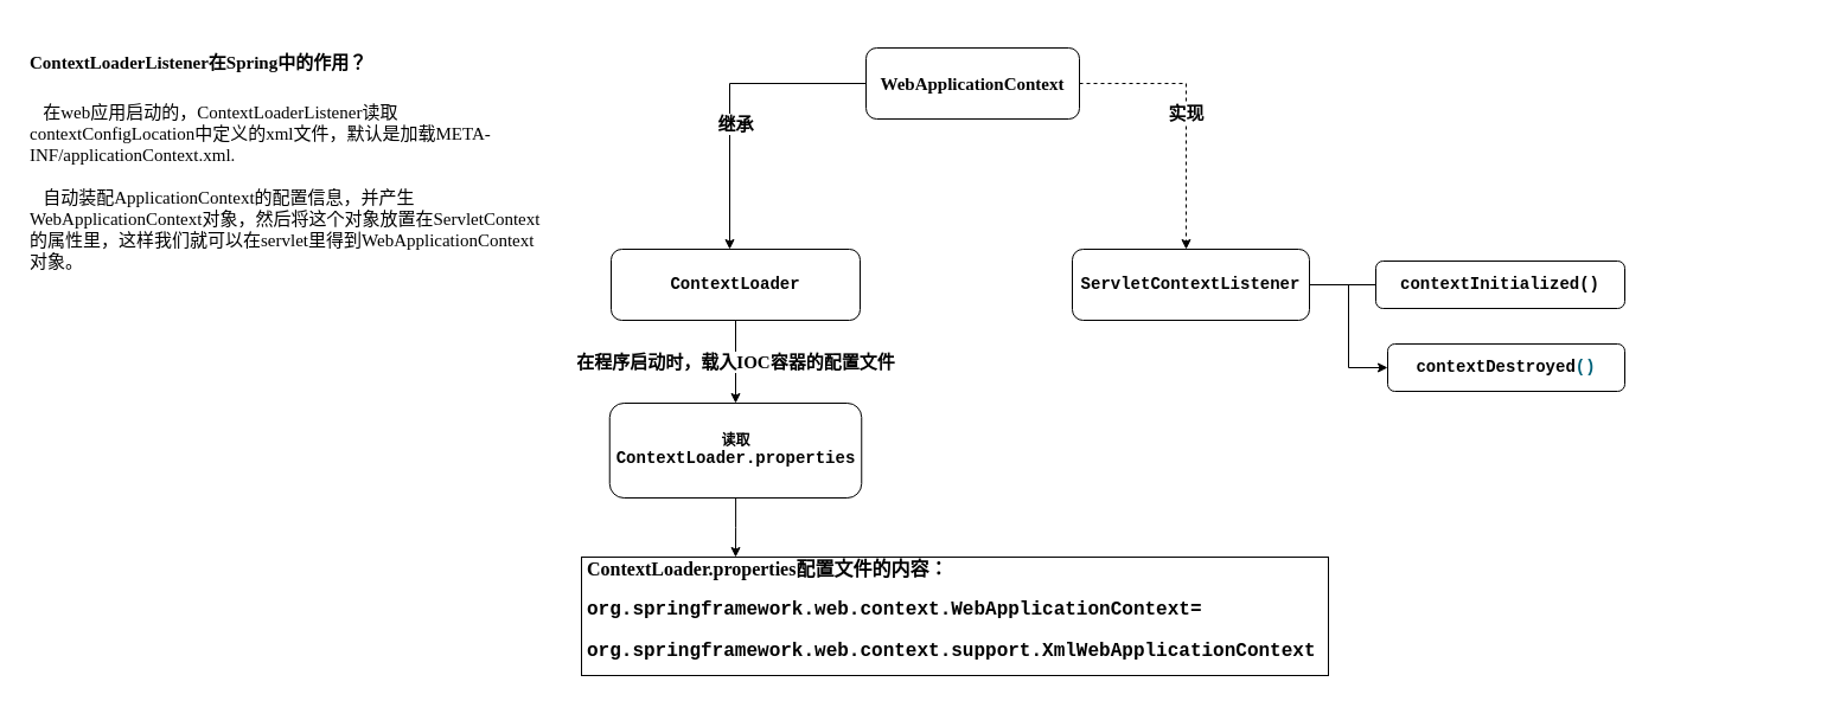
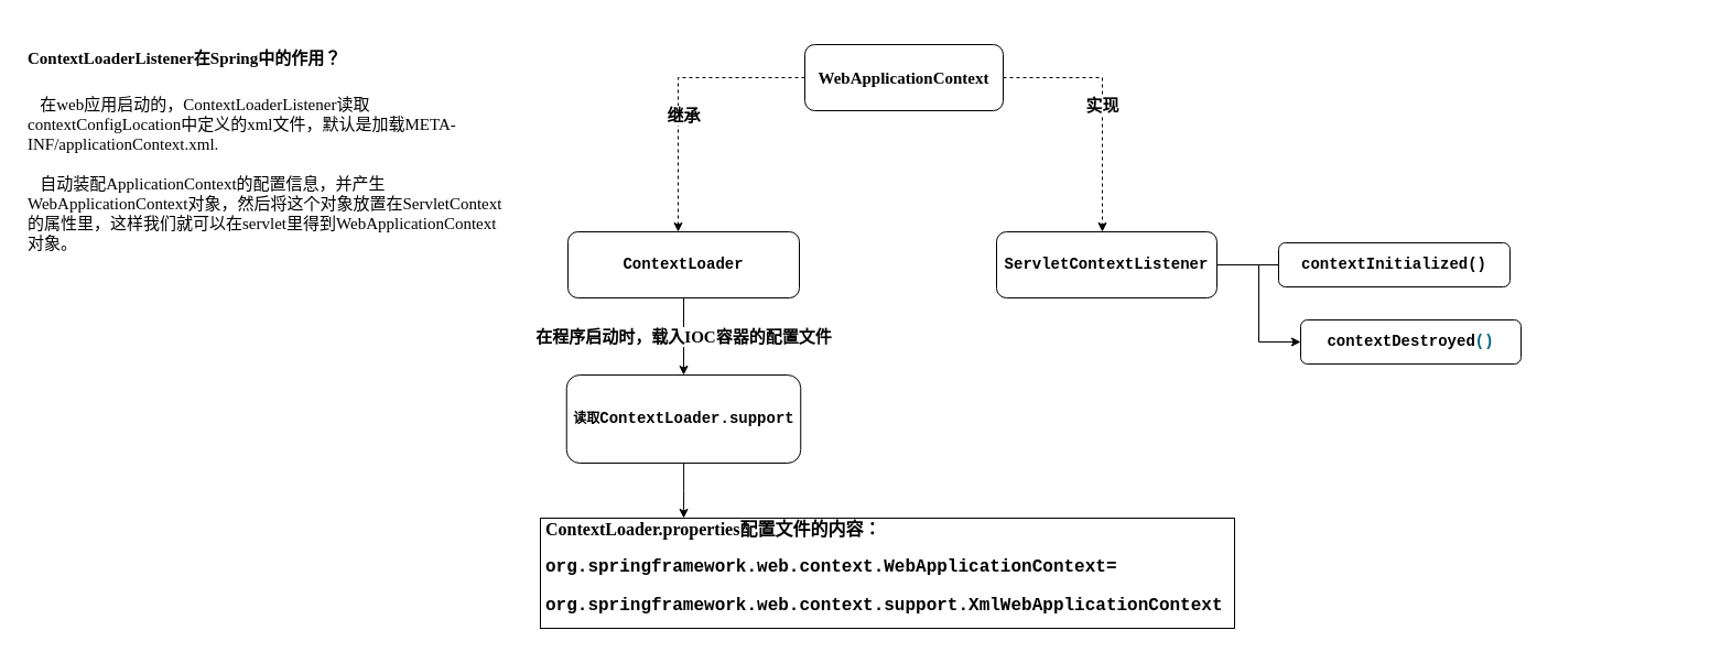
- <mxCell id="2" value="" style="edgeStyle=orthogonalEdgeStyle;rounded=0;orthogonalLoop=1;jettySize=auto;html=1;fontSize=15;fontStyle=1;" edge="1" parent="1" source="5" target="8"><mxGeometry relative="1" as="geometry"><Array as="points"><mxPoint x="615" y="70" /></Array></mxGeometry></mxCell>
+ <mxCell id="2" value="" style="edgeStyle=orthogonalEdgeStyle;rounded=0;orthogonalLoop=1;jettySize=auto;html=1;fontSize=15;fontStyle=1;dashed=1;" edge="1" parent="1" source="5" target="8"><mxGeometry relative="1" as="geometry"><Array as="points"><mxPoint x="615" y="70" /></Array></mxGeometry></mxCell>
- <mxCell id="16" value="&lt;pre style=&quot;background-color: rgb(255 , 255 , 255) ; font-family: &amp;#34;courier new&amp;#34; , monospace ; font-size: 10.5pt&quot;&gt;&lt;pre style=&quot;font-family: &amp;#34;courier new&amp;#34; , monospace ; font-size: 10.5pt&quot;&gt;contextDestroyed&lt;span style=&quot;color: rgb(0 , 98 , 122)&quot;&gt;()&lt;/span&gt;&lt;/pre&gt;&lt;/pre&gt;" style="whiteSpace=wrap;html=1;rounded=1;fontStyle=1;" vertex="1" parent="1"><mxGeometry x="1170" y="290" width="200" height="40" as="geometry" /></mxCell>
+ <mxCell id="16" value="&lt;pre style=&quot;background-color: rgb(255 , 255 , 255) ; font-family: &amp;#34;courier new&amp;#34; , monospace ; font-size: 10.5pt&quot;&gt;&lt;pre style=&quot;font-family: &amp;#34;courier new&amp;#34; , monospace ; font-size: 10.5pt&quot;&gt;contextDestroyed&lt;span style=&quot;color: rgb(0 , 98 , 122)&quot;&gt;()&lt;/span&gt;&lt;/pre&gt;&lt;/pre&gt;" style="whiteSpace=wrap;html=1;rounded=1;fontStyle=1;" vertex="1" parent="1"><mxGeometry x="1180" y="290" width="200" height="40" as="geometry" /></mxCell>
- <mxCell id="13" value="&lt;font face=&quot;楷体&quot;&gt;读取&lt;/font&gt;&lt;span style=&quot;background-color: rgb(255 , 255 , 255) ; font-family: &amp;quot;courier new&amp;quot; , monospace ; font-size: 10.5pt&quot;&gt;ContextLoader.properties&lt;/span&gt;" style="whiteSpace=wrap;html=1;rounded=1;fontStyle=1;" vertex="1" parent="1"><mxGeometry x="513.75" y="340" width="212.5" height="80" as="geometry" /></mxCell>
+ <mxCell id="13" value="&lt;font face=&quot;楷体&quot;&gt;读取&lt;/font&gt;&lt;span style=&quot;background-color: rgb(255 , 255 , 255) ; font-family: &amp;quot;courier new&amp;quot; , monospace ; font-size: 10.5pt&quot;&gt;ContextLoader.support&lt;/span&gt;" style="whiteSpace=wrap;html=1;rounded=1;fontStyle=1;" vertex="1" parent="1"><mxGeometry x="513.75" y="340" width="212.5" height="80" as="geometry" /></mxCell>
